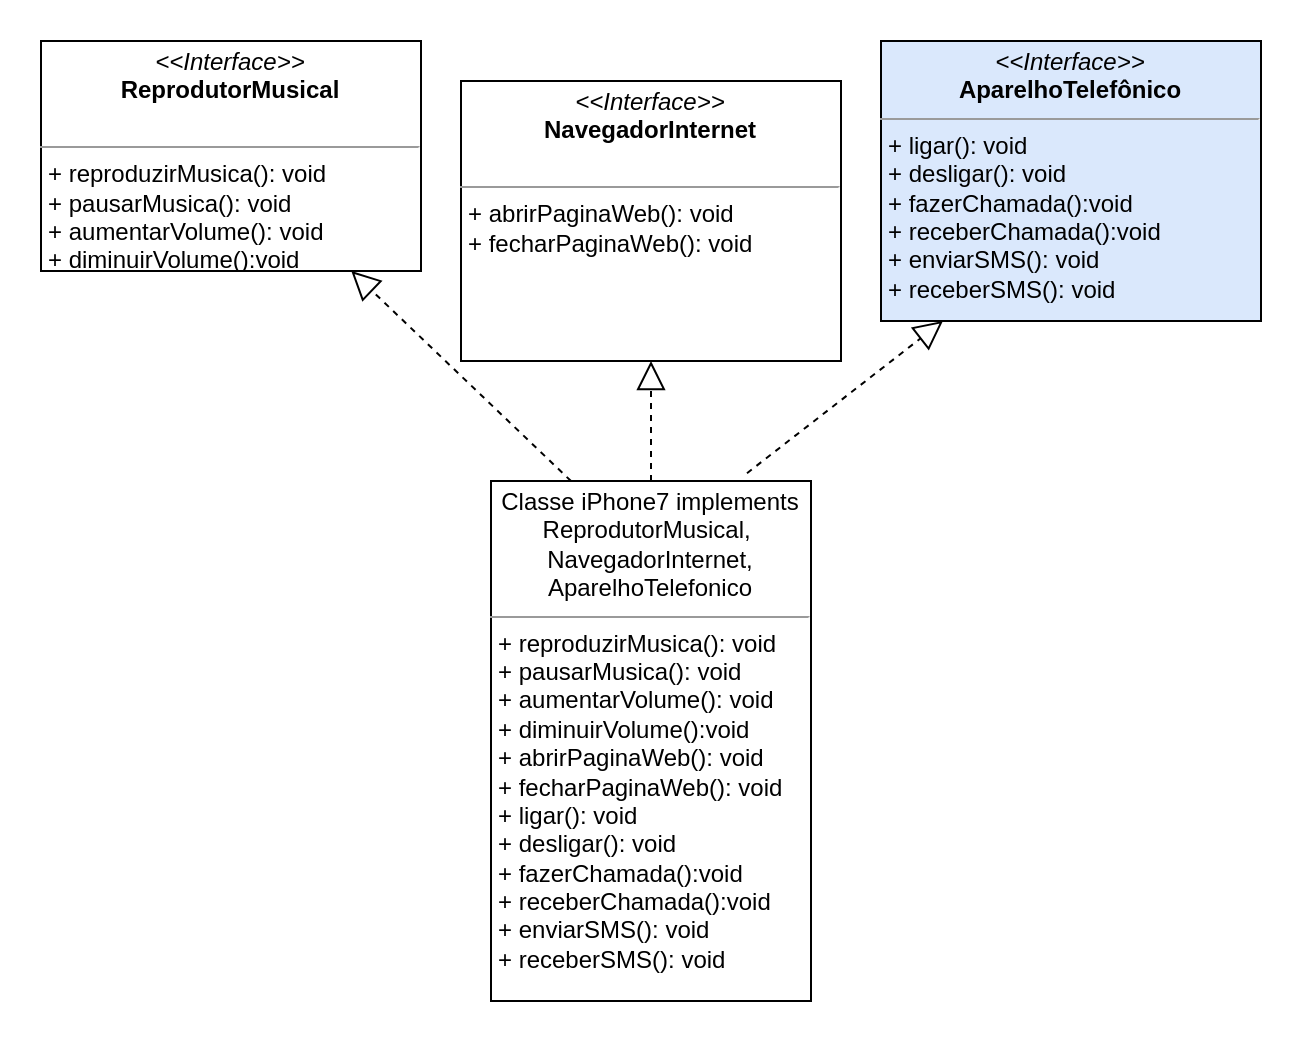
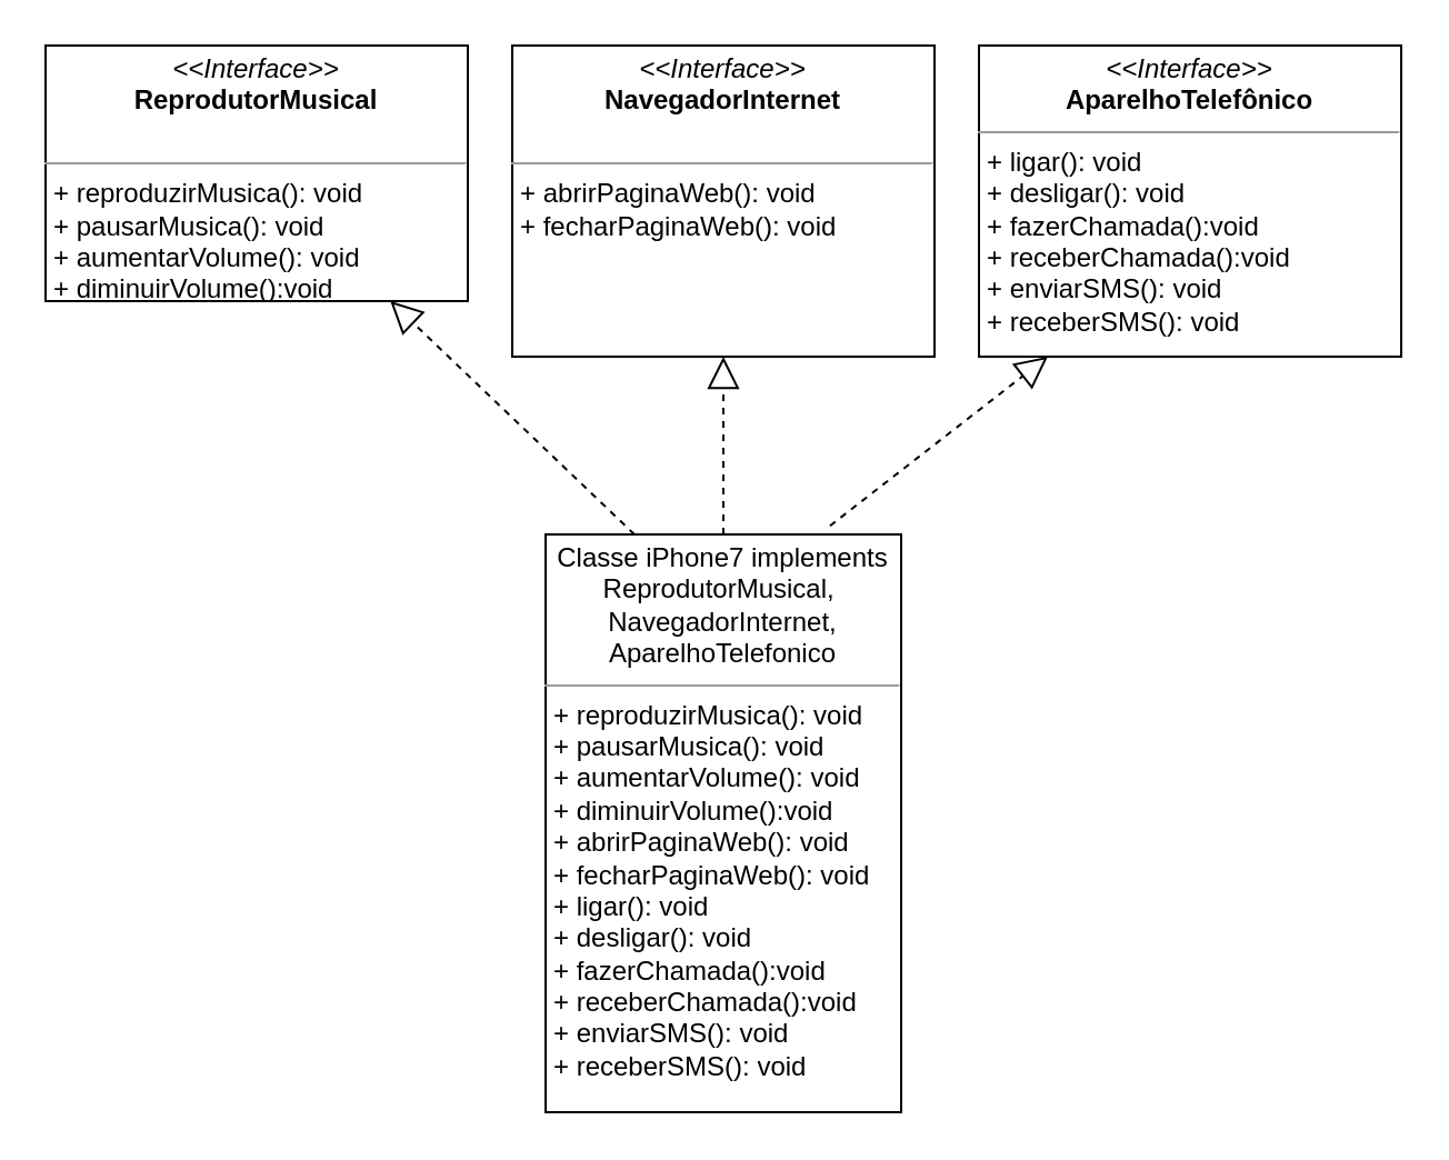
- <mxCell id="4" value="&lt;p style=&quot;margin:0px;margin-top:4px;text-align:center;&quot;&gt;&lt;i&gt;&amp;lt;&amp;lt;Interface&amp;gt;&amp;gt;&lt;/i&gt;&lt;br&gt;&lt;b&gt;AparelhoTelefônico&lt;/b&gt;&lt;/p&gt;&lt;hr size=&quot;1&quot;&gt;&lt;p style=&quot;margin:0px;margin-left:4px;&quot;&gt;&lt;/p&gt;&lt;p style=&quot;margin:0px;margin-left:4px;&quot;&gt;+ ligar(): void&lt;br&gt;+ desligar(): void&lt;/p&gt;&lt;p style=&quot;margin:0px;margin-left:4px;&quot;&gt;+ fazerChamada():void&lt;/p&gt;&lt;p style=&quot;margin:0px;margin-left:4px;&quot;&gt;+ receberChamada():void&lt;/p&gt;&lt;p style=&quot;margin:0px;margin-left:4px;&quot;&gt;+ enviarSMS(): void&lt;/p&gt;&lt;p style=&quot;margin:0px;margin-left:4px;&quot;&gt;+ receberSMS(): void&lt;/p&gt;" style="verticalAlign=top;align=left;overflow=fill;fontSize=12;fontFamily=Helvetica;html=1;whiteSpace=wrap;fillColor=#dae8fc;" parent="1" vertex="1"><mxGeometry x="440" y="20" width="190" height="140" as="geometry" /></mxCell>
+ <mxCell id="4" value="&lt;p style=&quot;margin:0px;margin-top:4px;text-align:center;&quot;&gt;&lt;i&gt;&amp;lt;&amp;lt;Interface&amp;gt;&amp;gt;&lt;/i&gt;&lt;br&gt;&lt;b&gt;AparelhoTelefônico&lt;/b&gt;&lt;/p&gt;&lt;hr size=&quot;1&quot;&gt;&lt;p style=&quot;margin:0px;margin-left:4px;&quot;&gt;&lt;/p&gt;&lt;p style=&quot;margin:0px;margin-left:4px;&quot;&gt;+ ligar(): void&lt;br&gt;+ desligar(): void&lt;/p&gt;&lt;p style=&quot;margin:0px;margin-left:4px;&quot;&gt;+ fazerChamada():void&lt;/p&gt;&lt;p style=&quot;margin:0px;margin-left:4px;&quot;&gt;+ receberChamada():void&lt;/p&gt;&lt;p style=&quot;margin:0px;margin-left:4px;&quot;&gt;+ enviarSMS(): void&lt;/p&gt;&lt;p style=&quot;margin:0px;margin-left:4px;&quot;&gt;+ receberSMS(): void&lt;/p&gt;" style="verticalAlign=top;align=left;overflow=fill;fontSize=12;fontFamily=Helvetica;html=1;whiteSpace=wrap;" parent="1" vertex="1"><mxGeometry x="440" y="20" width="190" height="140" as="geometry" /></mxCell>
- <mxCell id="3" value="&lt;p style=&quot;margin:0px;margin-top:4px;text-align:center;&quot;&gt;&lt;i&gt;&amp;lt;&amp;lt;Interface&amp;gt;&amp;gt;&lt;/i&gt;&lt;br&gt;&lt;b&gt;NavegadorInternet&lt;/b&gt;&lt;/p&gt;&lt;br&gt;&lt;hr size=&quot;1&quot;&gt;&lt;p style=&quot;margin:0px;margin-left:4px;&quot;&gt;+ abrirPaginaWeb(): void&lt;/p&gt;&lt;p style=&quot;margin:0px;margin-left:4px;&quot;&gt;+ fecharPaginaWeb(): void&lt;/p&gt;" style="verticalAlign=top;align=left;overflow=fill;fontSize=12;fontFamily=Helvetica;html=1;whiteSpace=wrap;" parent="1" vertex="1"><mxGeometry x="230" y="40" width="190" height="140" as="geometry" /></mxCell>
+ <mxCell id="3" value="&lt;p style=&quot;margin:0px;margin-top:4px;text-align:center;&quot;&gt;&lt;i&gt;&amp;lt;&amp;lt;Interface&amp;gt;&amp;gt;&lt;/i&gt;&lt;br&gt;&lt;b&gt;NavegadorInternet&lt;/b&gt;&lt;/p&gt;&lt;br&gt;&lt;hr size=&quot;1&quot;&gt;&lt;p style=&quot;margin:0px;margin-left:4px;&quot;&gt;+ abrirPaginaWeb(): void&lt;/p&gt;&lt;p style=&quot;margin:0px;margin-left:4px;&quot;&gt;+ fecharPaginaWeb(): void&lt;/p&gt;" style="verticalAlign=top;align=left;overflow=fill;fontSize=12;fontFamily=Helvetica;html=1;whiteSpace=wrap;" parent="1" vertex="1"><mxGeometry x="230" y="20" width="190" height="140" as="geometry" /></mxCell>
